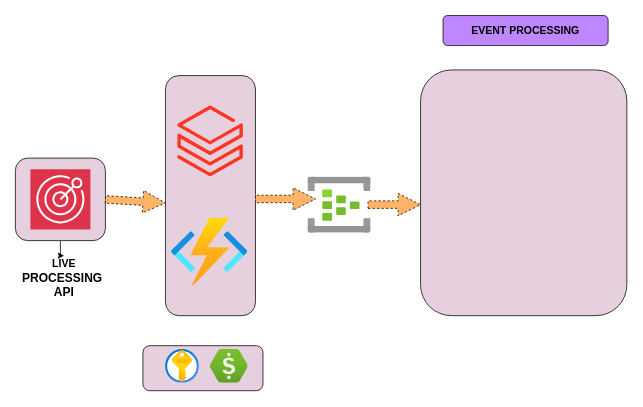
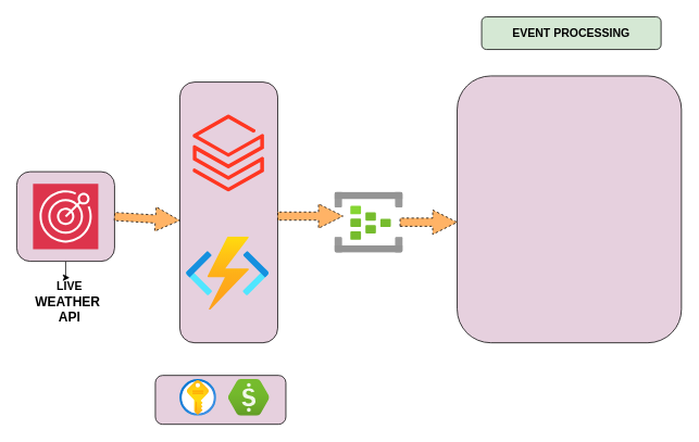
- <mxCell id="12" value="&lt;span style=&quot;font-size: 14px;&quot;&gt;&lt;b&gt;EVENT PROCESSING&lt;/b&gt;&lt;/span&gt;" style="rounded=1;whiteSpace=wrap;html=1;fillColor=#BF87FF;" parent="1" vertex="1"><mxGeometry x="590" y="20" width="220" height="40" as="geometry" /></mxCell>
+ <mxCell id="12" value="&lt;span style=&quot;font-size: 14px;&quot;&gt;&lt;b&gt;EVENT PROCESSING&lt;/b&gt;&lt;/span&gt;" style="rounded=1;whiteSpace=wrap;html=1;fillColor=#d5e8d4;" parent="1" vertex="1"><mxGeometry x="590" y="20" width="220" height="40" as="geometry" /></mxCell>
- <mxCell id="8" value="&lt;font style=&quot;font-size: 14px;&quot;&gt;&lt;b&gt;LIVE&lt;/b&gt;&lt;/font&gt;&lt;div&gt;&lt;font size=&quot;3&quot;&gt;&lt;b&gt;PROCESSING&amp;nbsp;&lt;/b&gt;&lt;/font&gt;&lt;/div&gt;&lt;div&gt;&lt;font size=&quot;3&quot;&gt;&lt;b&gt;API&lt;/b&gt;&lt;/font&gt;&lt;/div&gt;" style="text;html=1;align=center;verticalAlign=middle;whiteSpace=wrap;rounded=0;" parent="1" vertex="1"><mxGeometry x="30" y="340" width="110" height="60" as="geometry" /></mxCell>
+ <mxCell id="8" value="&lt;font style=&quot;font-size: 14px;&quot;&gt;&lt;b&gt;LIVE&lt;/b&gt;&lt;/font&gt;&lt;div&gt;&lt;font size=&quot;3&quot;&gt;&lt;b&gt;WEATHER&amp;nbsp;&lt;/b&gt;&lt;/font&gt;&lt;/div&gt;&lt;div&gt;&lt;font size=&quot;3&quot;&gt;&lt;b&gt;API&lt;/b&gt;&lt;/font&gt;&lt;/div&gt;" style="text;html=1;align=center;verticalAlign=middle;whiteSpace=wrap;rounded=0;" parent="1" vertex="1"><mxGeometry x="30" y="340" width="110" height="60" as="geometry" /></mxCell>
